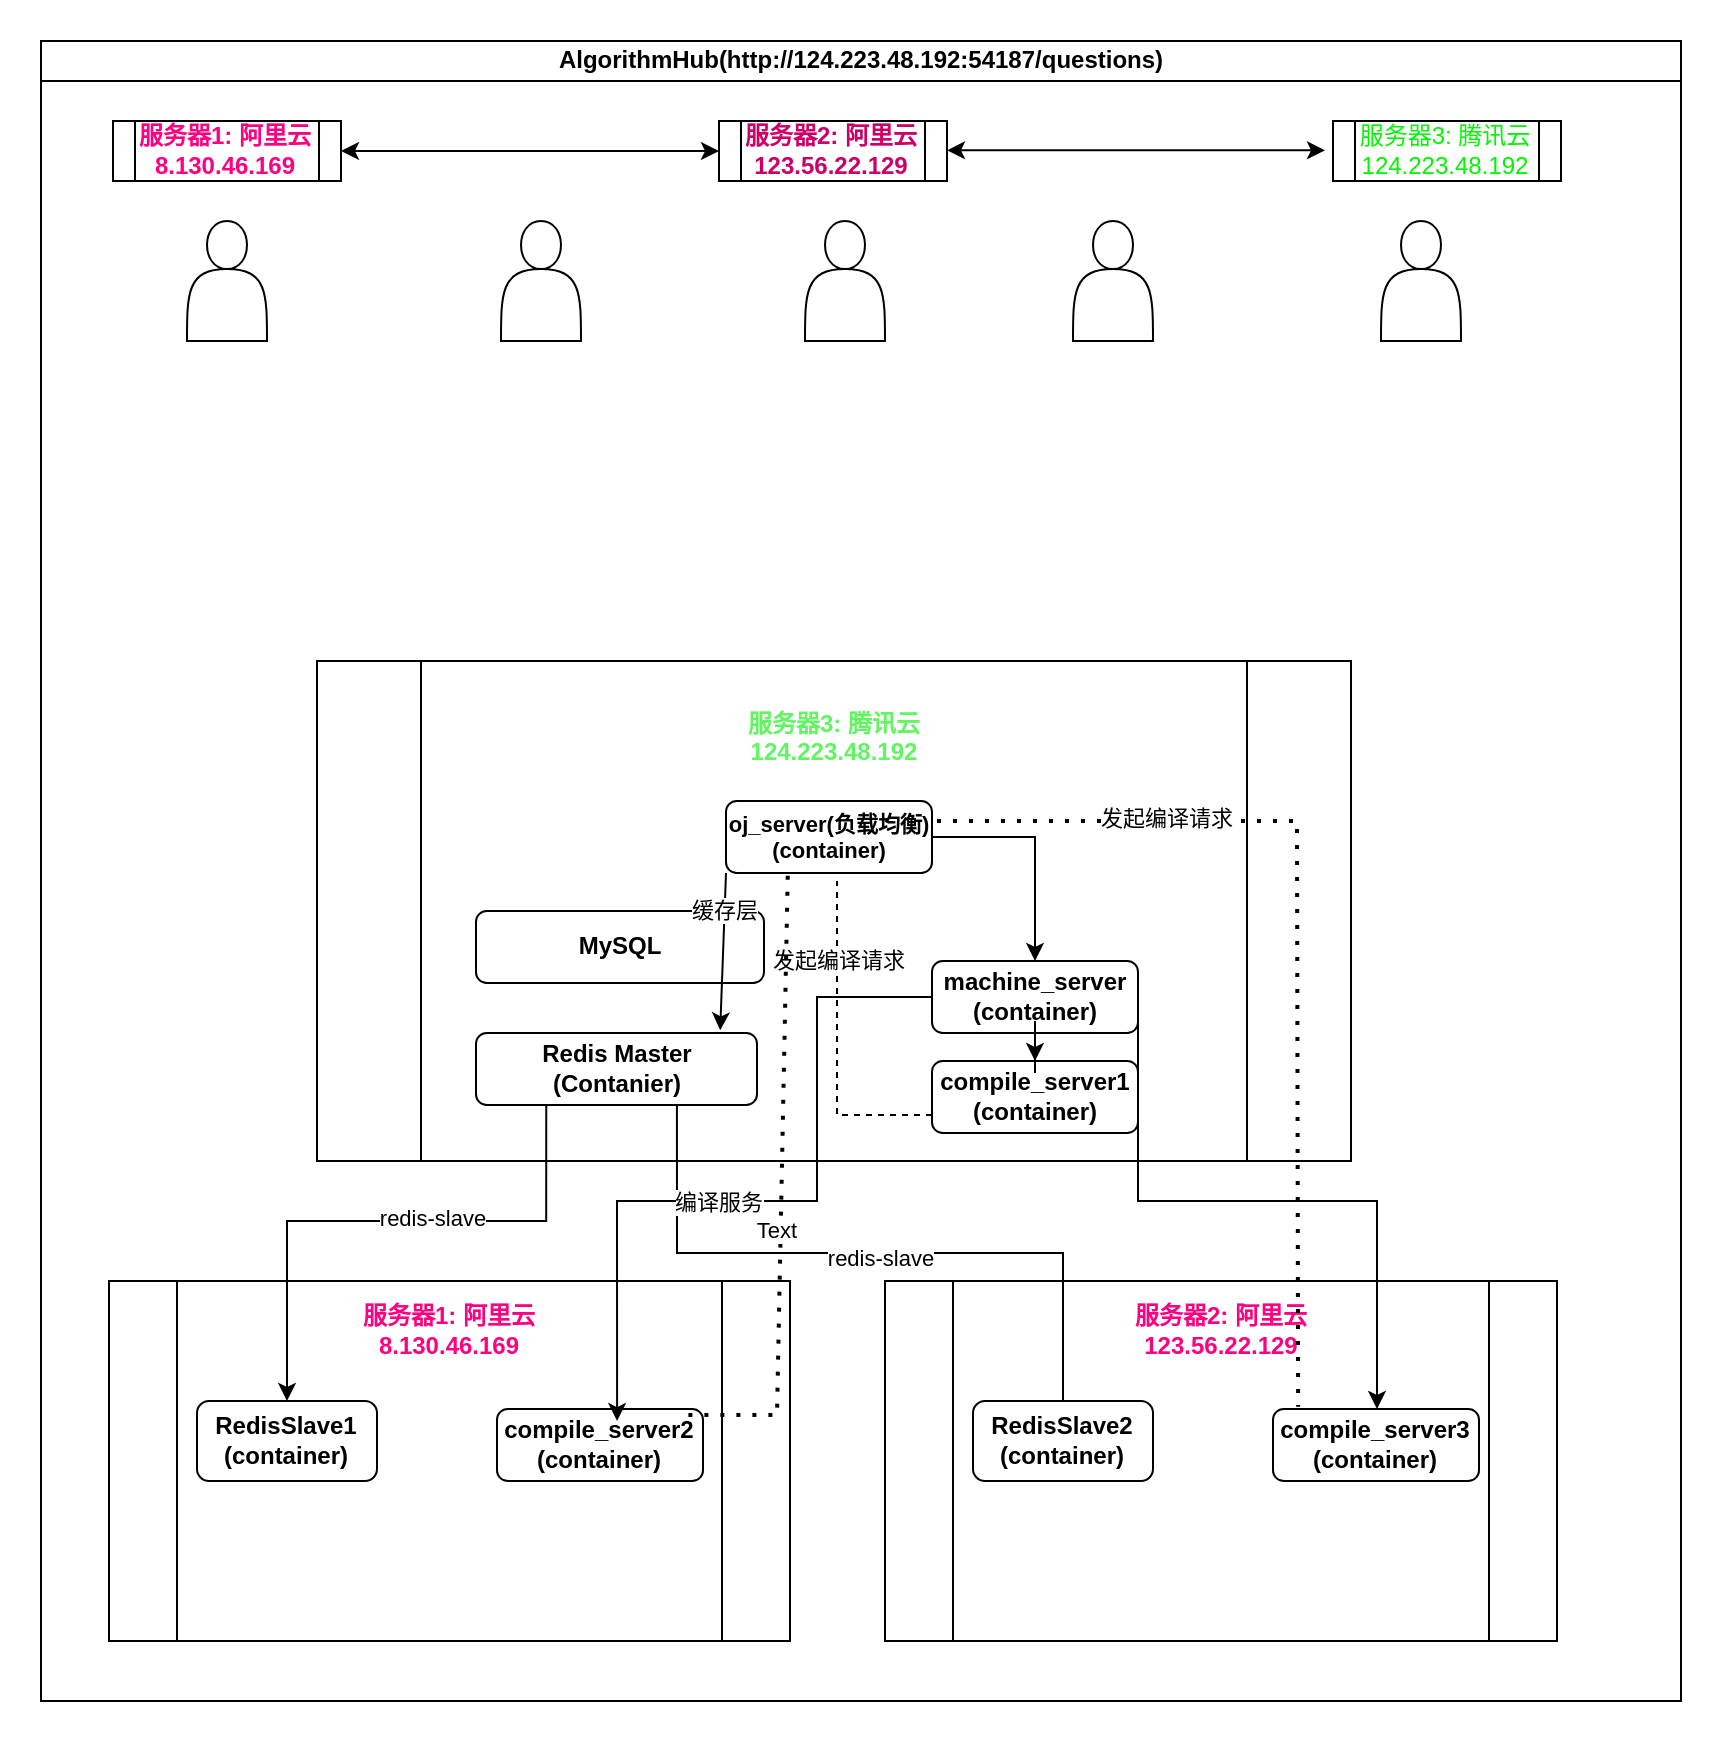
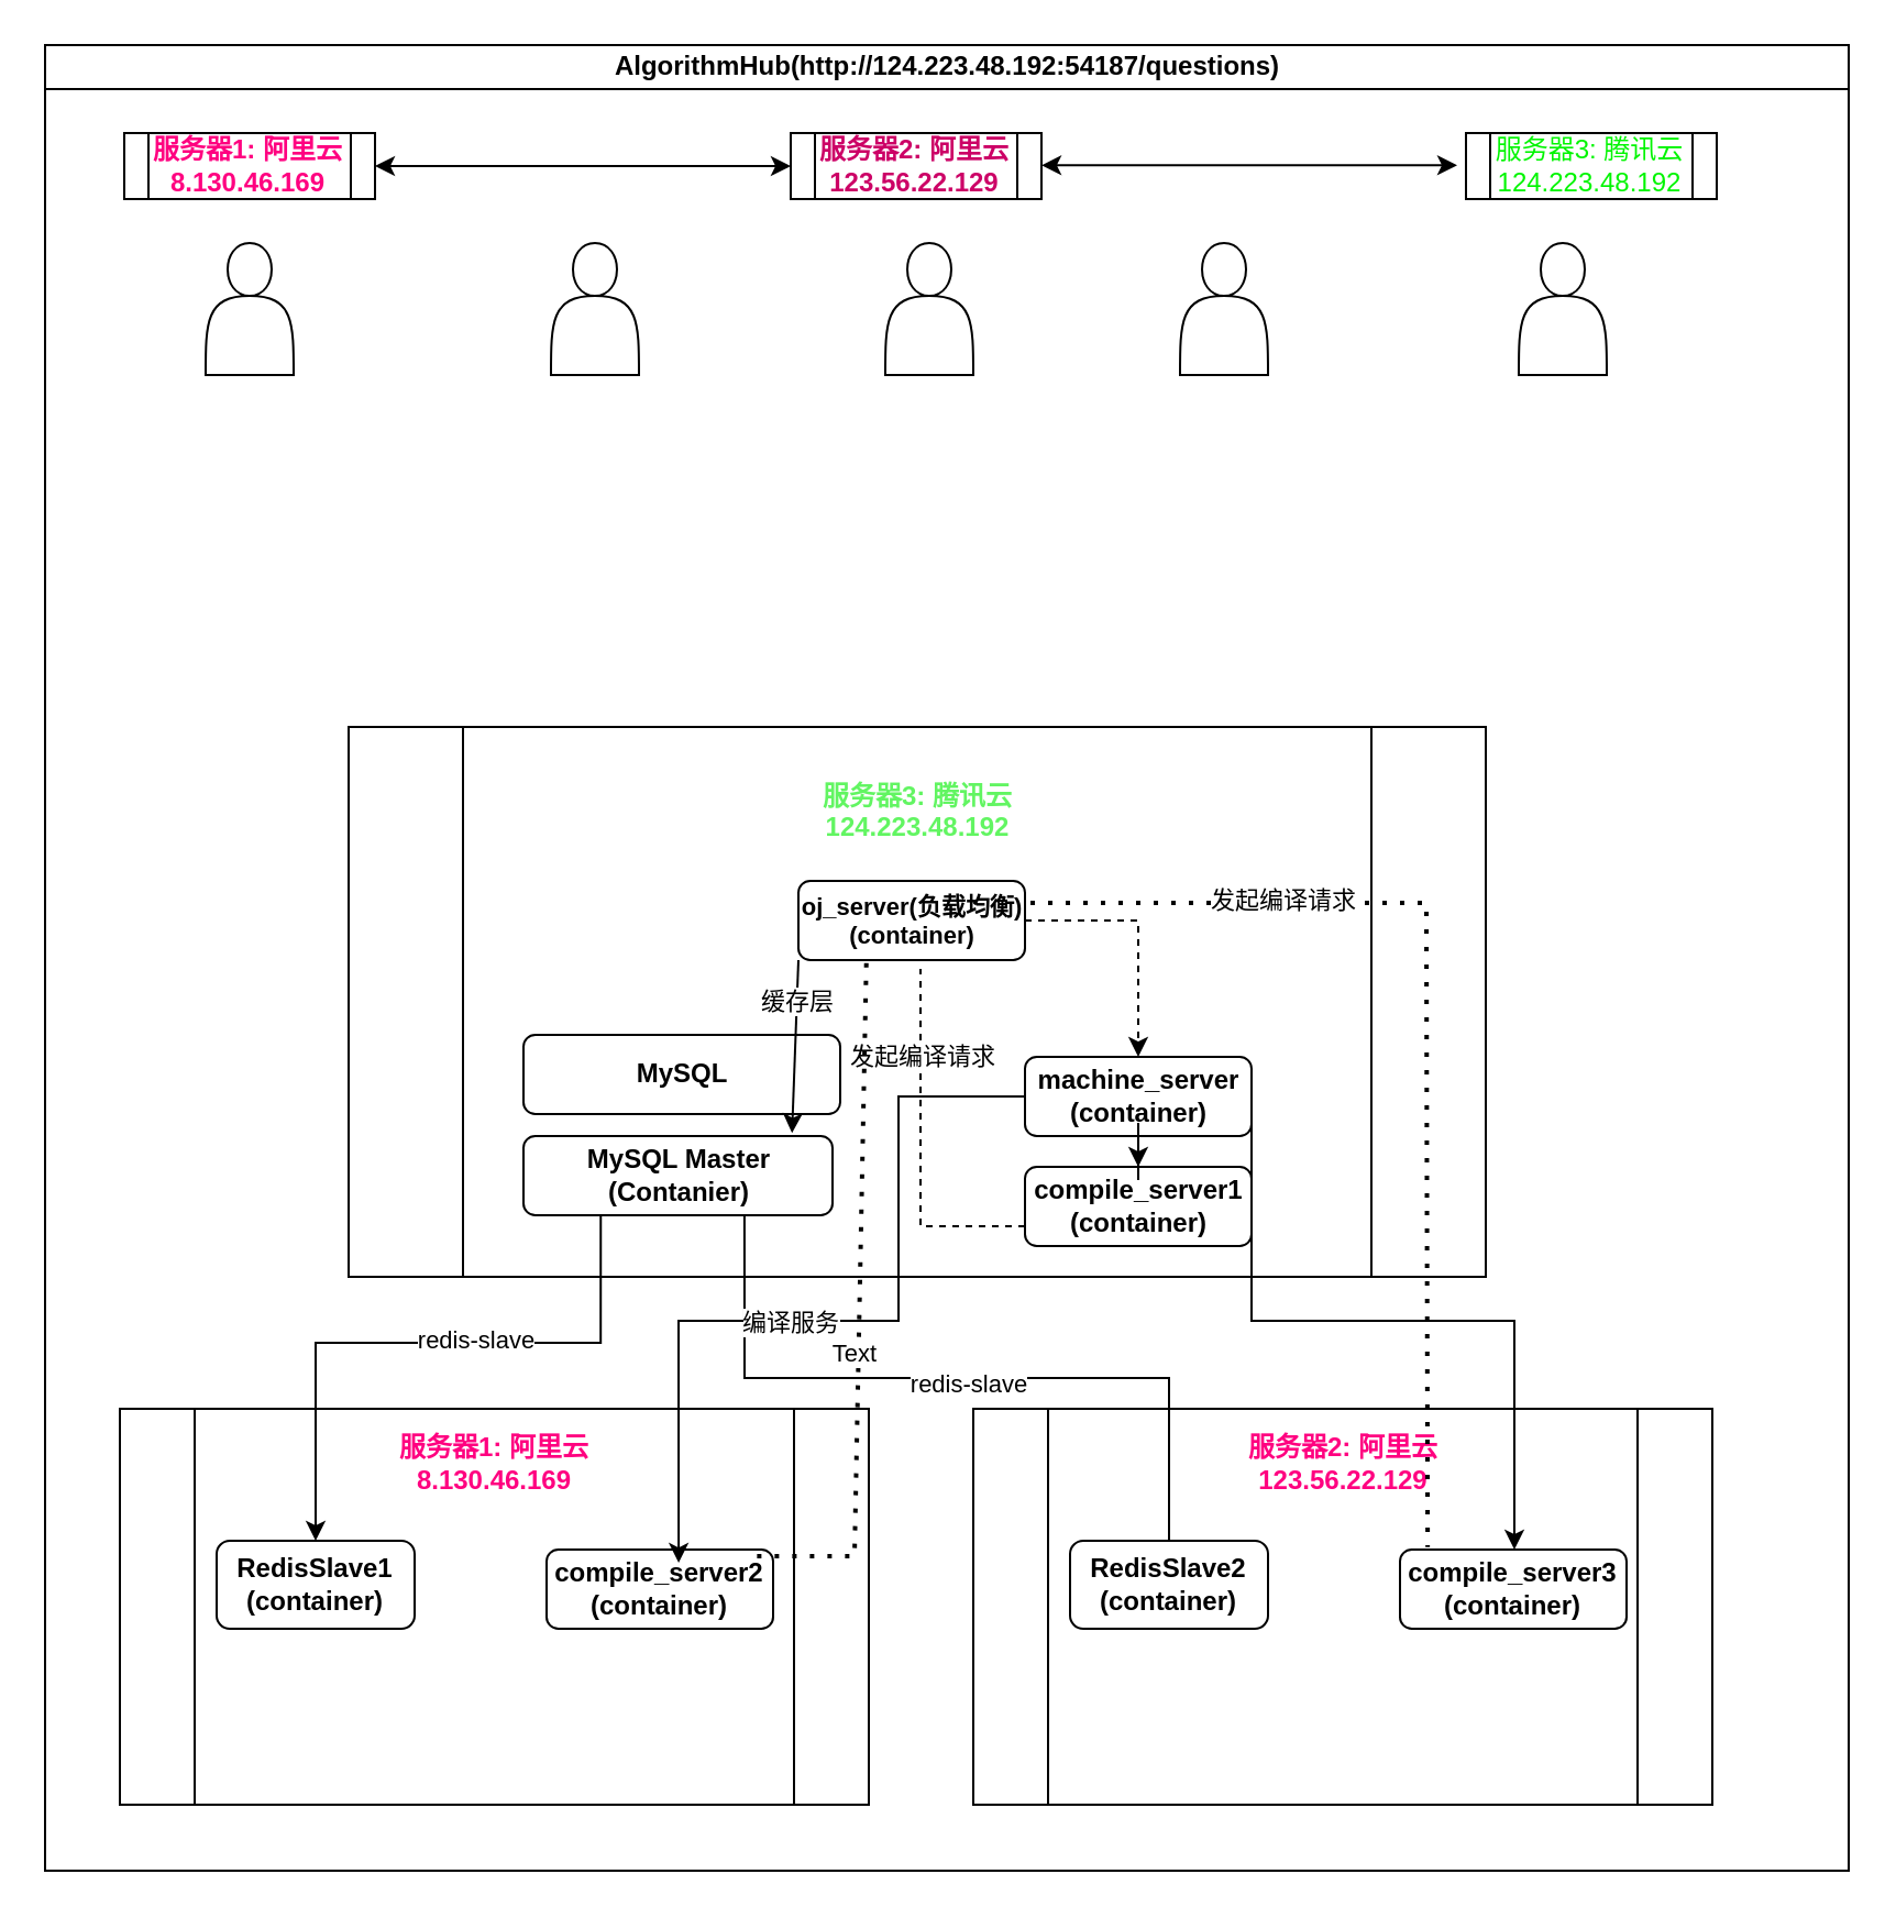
- <mxCell id="11" style="edgeStyle=orthogonalEdgeStyle;rounded=0;orthogonalLoop=1;jettySize=auto;html=1;exitX=1;exitY=0.5;exitDx=0;exitDy=0;" edge="1" parent="2" source="12" target="20"><mxGeometry relative="1" as="geometry" /></mxCell>
+ <mxCell id="11" style="edgeStyle=orthogonalEdgeStyle;rounded=0;orthogonalLoop=1;jettySize=auto;html=1;exitX=1;exitY=0.5;exitDx=0;exitDy=0;dashed=1;" edge="1" parent="2" source="12" target="20"><mxGeometry relative="1" as="geometry" /></mxCell>
- <mxCell id="13" value="&lt;b&gt;MySQL&lt;/b&gt;" style="rounded=1;whiteSpace=wrap;html=1;" vertex="1" parent="2"><mxGeometry x="217.5" y="435" width="144" height="36" as="geometry" /></mxCell>
+ <mxCell id="13" value="&lt;b&gt;MySQL&lt;/b&gt;" style="rounded=1;whiteSpace=wrap;html=1;" vertex="1" parent="2"><mxGeometry x="217.5" y="450" width="144" height="36" as="geometry" /></mxCell>
- <mxCell id="18" value="&lt;b&gt;Redis Master&lt;/b&gt;&lt;div&gt;&lt;b&gt;(Contanier)&lt;/b&gt;&lt;/div&gt;" style="rounded=1;whiteSpace=wrap;html=1;" vertex="1" parent="2"><mxGeometry x="217.5" y="496" width="140.5" height="36" as="geometry" /></mxCell>
+ <mxCell id="18" value="&lt;b&gt;MySQL Master&lt;/b&gt;&lt;div&gt;&lt;b&gt;(Contanier)&lt;/b&gt;&lt;/div&gt;" style="rounded=1;whiteSpace=wrap;html=1;" vertex="1" parent="2"><mxGeometry x="217.5" y="496" width="140.5" height="36" as="geometry" /></mxCell>
